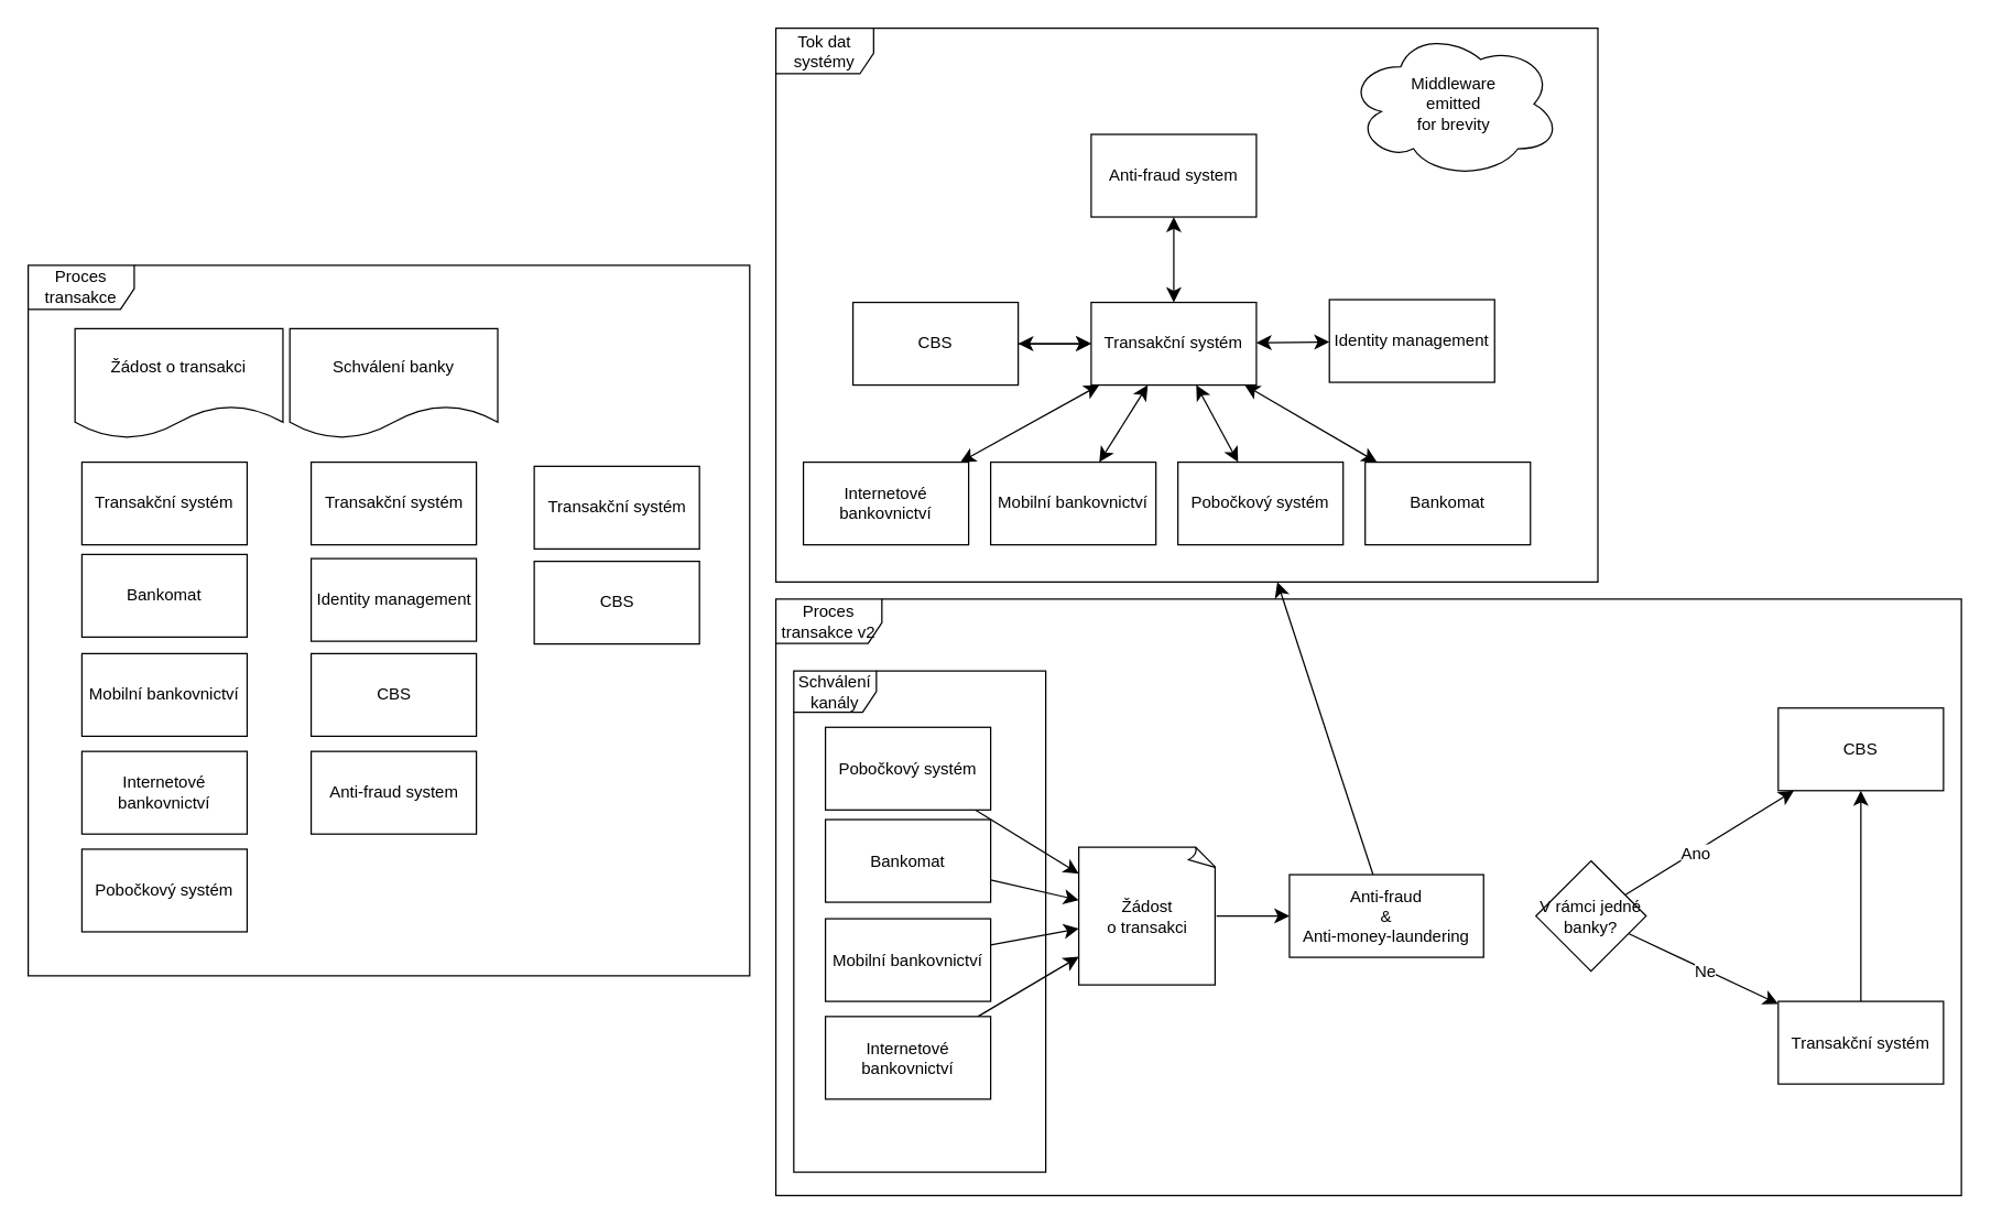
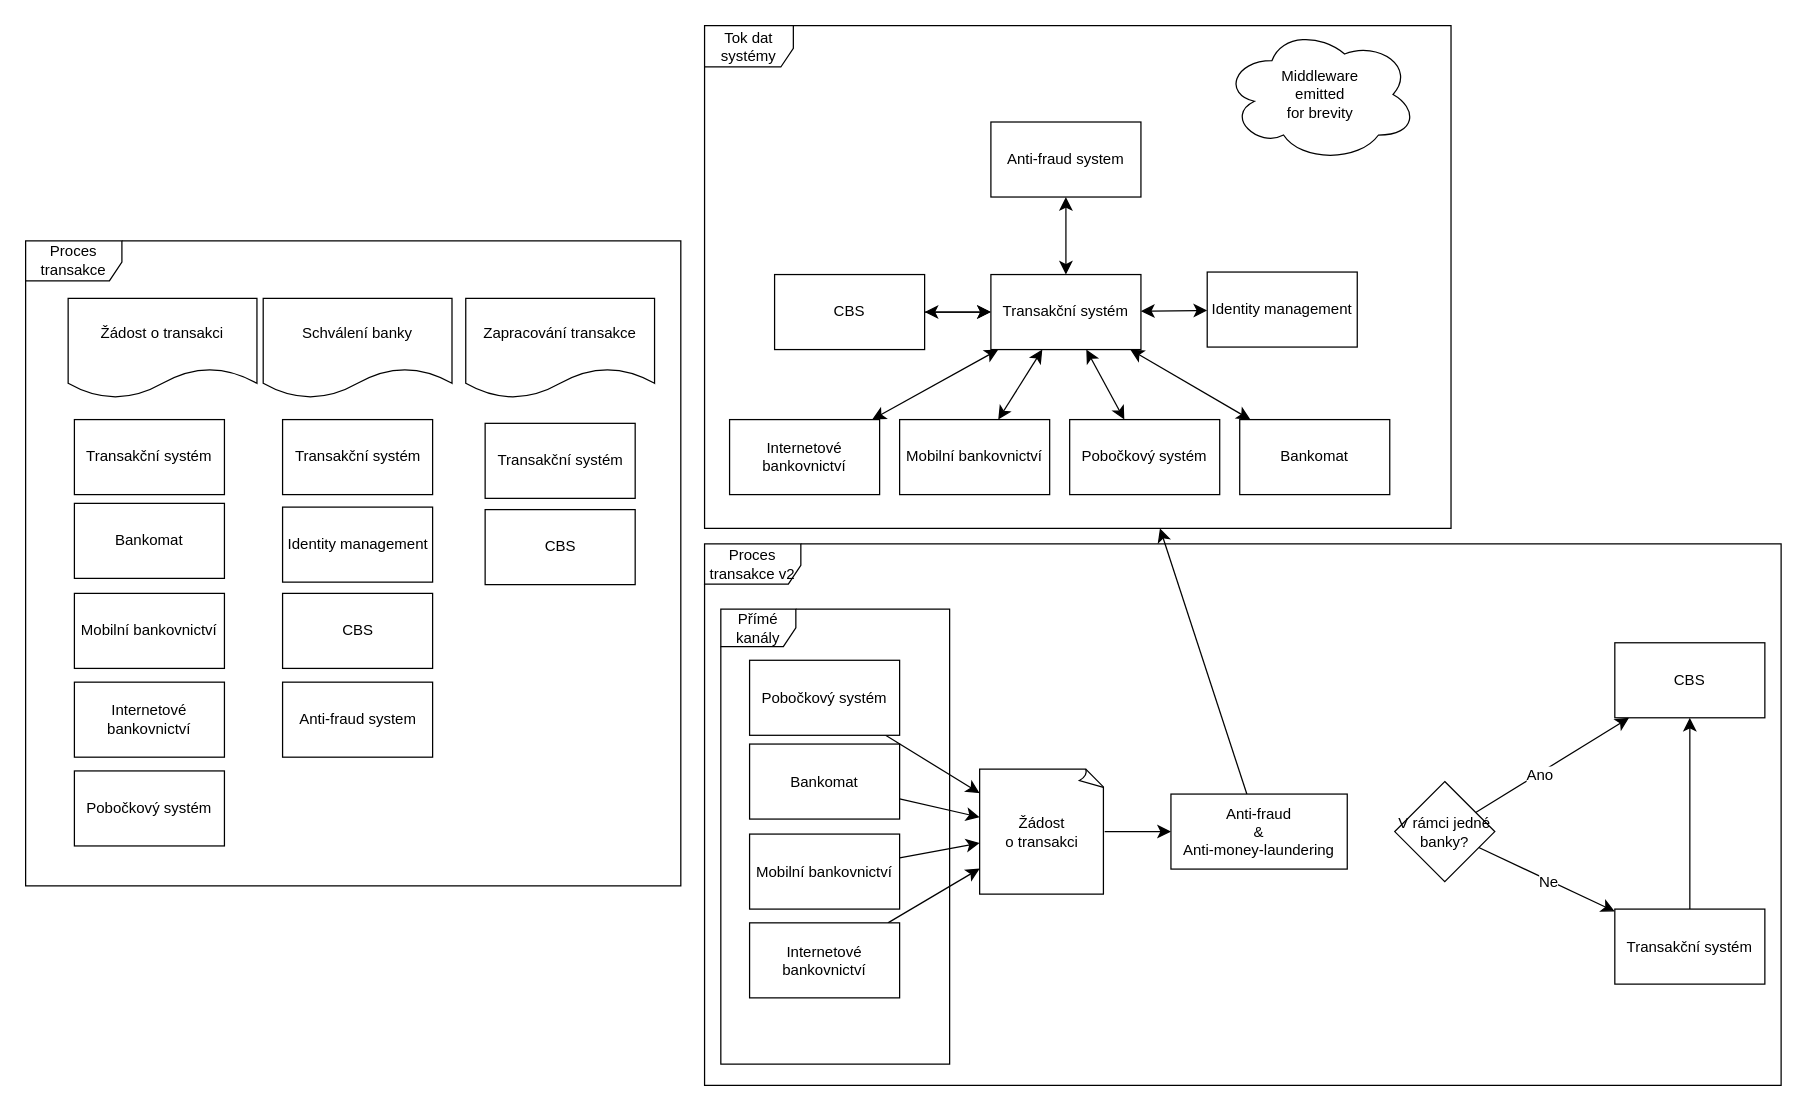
+ <mxCell id="32" value="Zapracování transakce" style="shape=document;whiteSpace=wrap;html=1;boundedLbl=1;" parent="1" vertex="1"><mxGeometry x="372" y="238" width="151" height="80" as="geometry" /></mxCell>
- <mxCell id="56" value="Schválení kanály" style="shape=umlFrame;whiteSpace=wrap;html=1;pointerEvents=0;" parent="1" vertex="1"><mxGeometry x="576" y="486.5" width="183" height="364" as="geometry" /></mxCell>
+ <mxCell id="56" value="Přímé kanály" style="shape=umlFrame;whiteSpace=wrap;html=1;pointerEvents=0;" parent="1" vertex="1"><mxGeometry x="576" y="486.5" width="183" height="364" as="geometry" /></mxCell>
